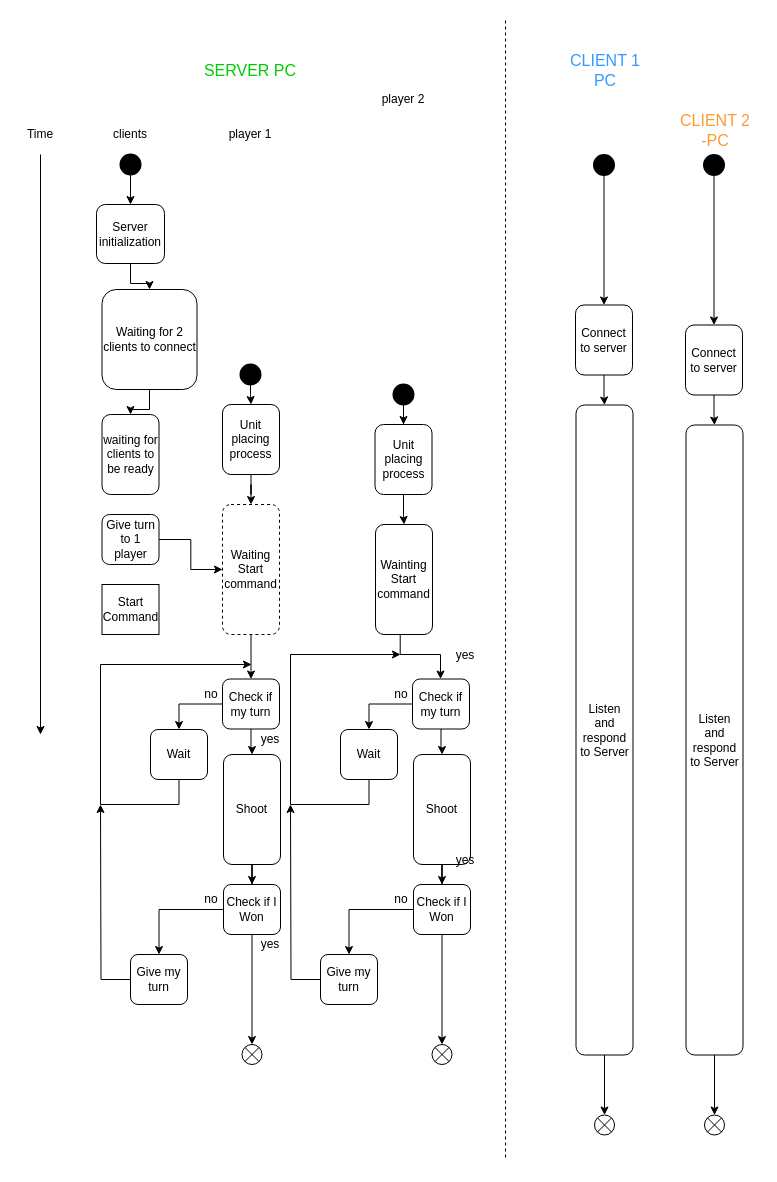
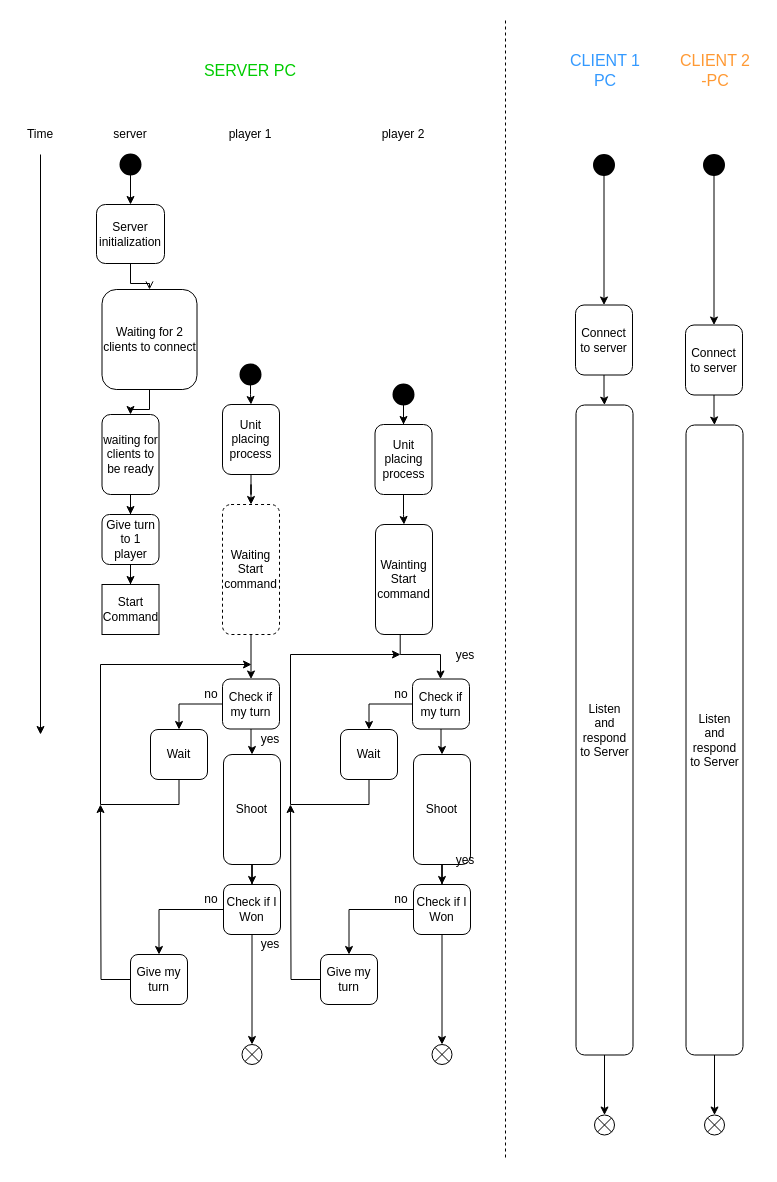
- <mxCell id="27" value="player 2" style="text;html=1;strokeColor=none;fillColor=none;align=center;verticalAlign=middle;whiteSpace=wrap;rounded=0;" vertex="1" parent="1"><mxGeometry x="363" y="89" width="80" height="20" as="geometry" /></mxCell>
+ <mxCell id="27" value="player 2" style="text;html=1;strokeColor=none;fillColor=none;align=center;verticalAlign=middle;whiteSpace=wrap;rounded=0;" vertex="1" parent="1"><mxGeometry x="363" y="124" width="80" height="20" as="geometry" /></mxCell>
- <mxCell id="5" value="&lt;font color=&quot;#ff9933&quot; style=&quot;font-size: 16px;&quot;&gt;CLIENT 2 -PC&lt;/font&gt;" style="text;html=1;strokeColor=none;fillColor=none;align=center;verticalAlign=middle;whiteSpace=wrap;rounded=0;fontSize=16;" vertex="1" parent="1"><mxGeometry x="675" y="120" width="80" height="20" as="geometry" /></mxCell>
+ <mxCell id="5" value="&lt;font color=&quot;#ff9933&quot; style=&quot;font-size: 16px;&quot;&gt;CLIENT 2 -PC&lt;/font&gt;" style="text;html=1;strokeColor=none;fillColor=none;align=center;verticalAlign=middle;whiteSpace=wrap;rounded=0;fontSize=16;" vertex="1" parent="1"><mxGeometry x="675" y="60" width="80" height="20" as="geometry" /></mxCell>
- <mxCell id="25" value="clients" style="text;html=1;strokeColor=none;fillColor=none;align=center;verticalAlign=middle;whiteSpace=wrap;rounded=0;" vertex="1" parent="1"><mxGeometry x="90" y="124" width="80" height="20" as="geometry" /></mxCell>
+ <mxCell id="25" value="server" style="text;html=1;strokeColor=none;fillColor=none;align=center;verticalAlign=middle;whiteSpace=wrap;rounded=0;" vertex="1" parent="1"><mxGeometry x="90" y="124" width="80" height="20" as="geometry" /></mxCell>
- <mxCell id="13" value="" style="edgeStyle=orthogonalEdgeStyle;rounded=0;orthogonalLoop=1;jettySize=auto;html=1;" edge="1" parent="1" source="14" target="18"><mxGeometry relative="1" as="geometry" /></mxCell>
+ <mxCell id="13" value="" style="edgeStyle=orthogonalEdgeStyle;rounded=0;orthogonalLoop=1;jettySize=auto;html=1;endArrow=open;" edge="1" parent="1" source="14" target="18"><mxGeometry relative="1" as="geometry" /></mxCell>
+ <mxCell id="33" value="" style="edgeStyle=orthogonalEdgeStyle;rounded=0;orthogonalLoop=1;jettySize=auto;html=1;" edge="1" parent="1" source="34" target="44"><mxGeometry relative="1" as="geometry" /></mxCell>
- <mxCell id="43" value="" style="edgeStyle=orthogonalEdgeStyle;rounded=0;orthogonalLoop=1;jettySize=auto;html=1;" edge="1" parent="1" source="44" target="40"><mxGeometry relative="1" as="geometry" /></mxCell>
+ <mxCell id="43" value="" style="edgeStyle=orthogonalEdgeStyle;rounded=0;orthogonalLoop=1;jettySize=auto;html=1;" edge="1" parent="1" source="44" target="45"><mxGeometry relative="1" as="geometry" /></mxCell>
